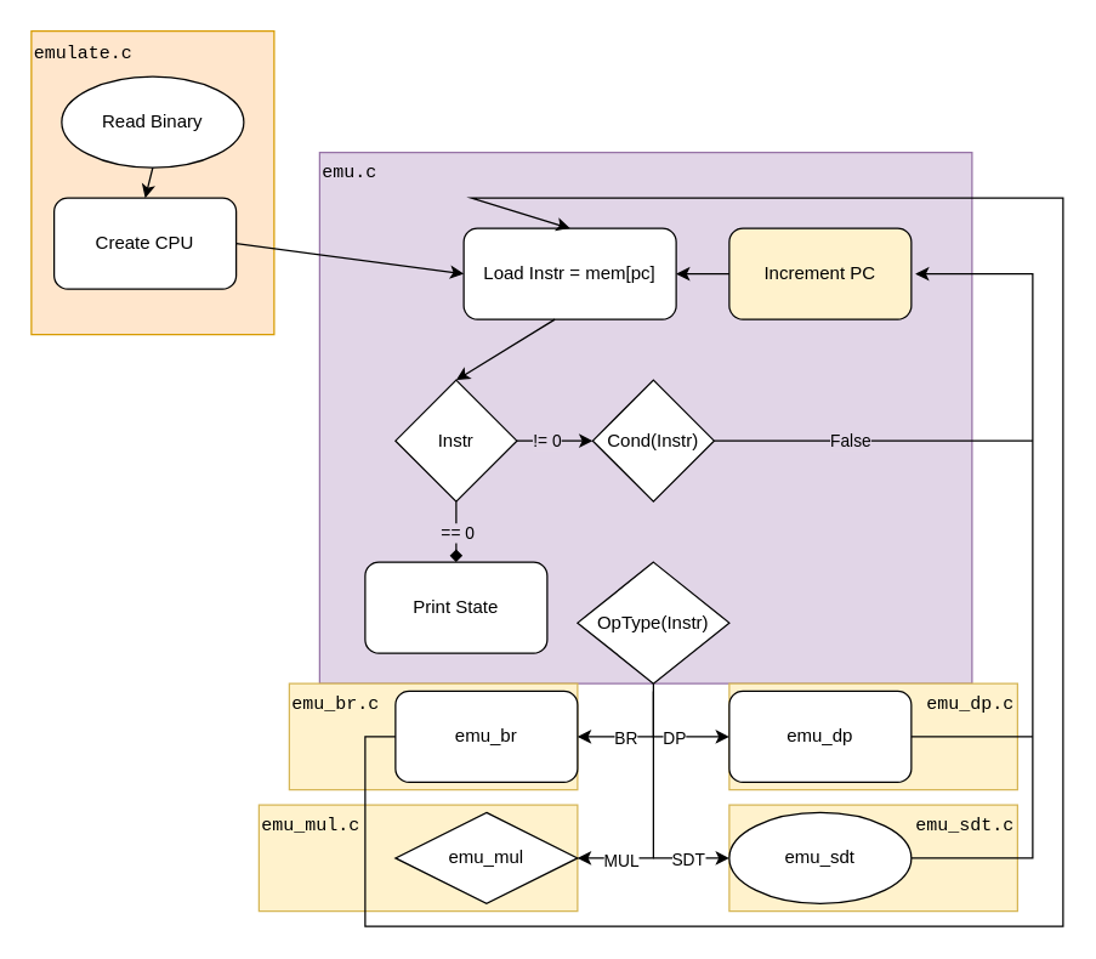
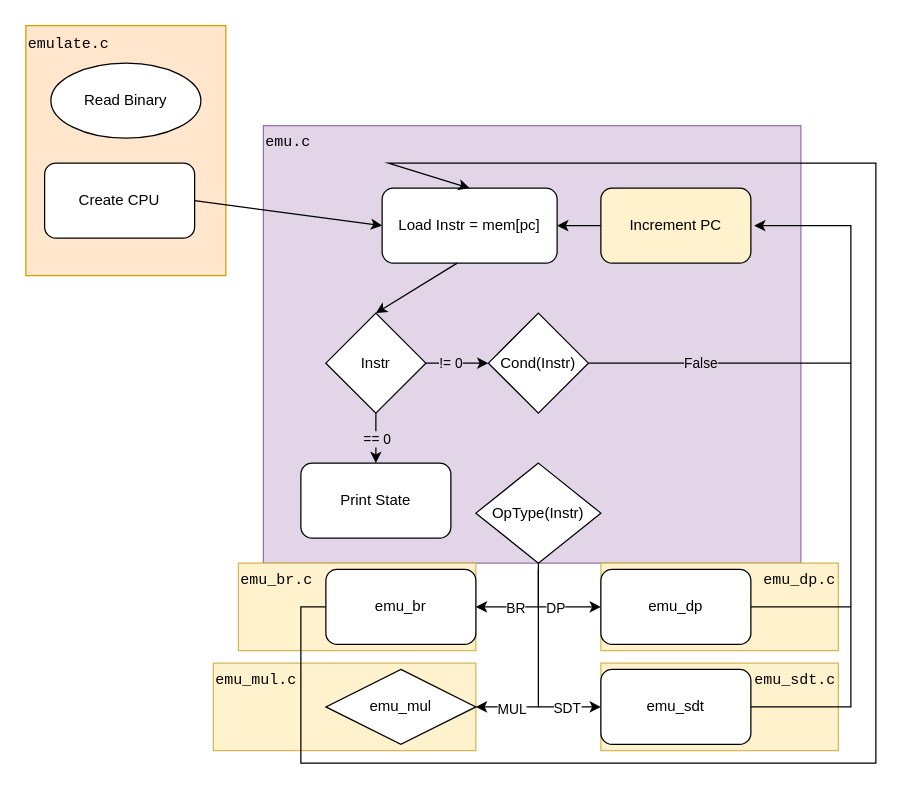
- <mxCell id="37" value="" style="endArrow=classic;html=1;rounded=0;exitX=0.5;exitY=1;exitDx=0;exitDy=0;entryX=0.5;entryY=0;entryDx=0;entryDy=0;" edge="1" parent="1" source="8" target="9"><mxGeometry width="50" height="50" relative="1" as="geometry"><mxPoint x="170" y="190" as="sourcePoint" /><mxPoint x="250" y="190" as="targetPoint" /></mxGeometry></mxCell>
- <mxCell id="13" value="" style="endArrow=diamond;html=1;rounded=0;exitX=0.5;exitY=1;exitDx=0;exitDy=0;entryX=0.5;entryY=0;entryDx=0;entryDy=0;" edge="1" parent="1" source="12" target="11"><mxGeometry width="50" height="50" relative="1" as="geometry"><mxPoint x="370" y="480" as="sourcePoint" /><mxPoint x="420" y="430" as="targetPoint" /><Array as="points" /></mxGeometry></mxCell>
+ <mxCell id="13" value="" style="endArrow=classic;html=1;rounded=0;exitX=0.5;exitY=1;exitDx=0;exitDy=0;entryX=0.5;entryY=0;entryDx=0;entryDy=0;" edge="1" parent="1" source="12" target="11"><mxGeometry width="50" height="50" relative="1" as="geometry"><mxPoint x="370" y="480" as="sourcePoint" /><mxPoint x="420" y="430" as="targetPoint" /><Array as="points" /></mxGeometry></mxCell>
- <mxCell id="23" value="emu_sdt" style="ellipse;whiteSpace=wrap;html=1;" vertex="1" parent="1"><mxGeometry x="480" y="535" width="120" height="60" as="geometry" /></mxCell>
+ <mxCell id="23" value="emu_sdt" style="rounded=1;whiteSpace=wrap;html=1;" vertex="1" parent="1"><mxGeometry x="480" y="535" width="120" height="60" as="geometry" /></mxCell>
